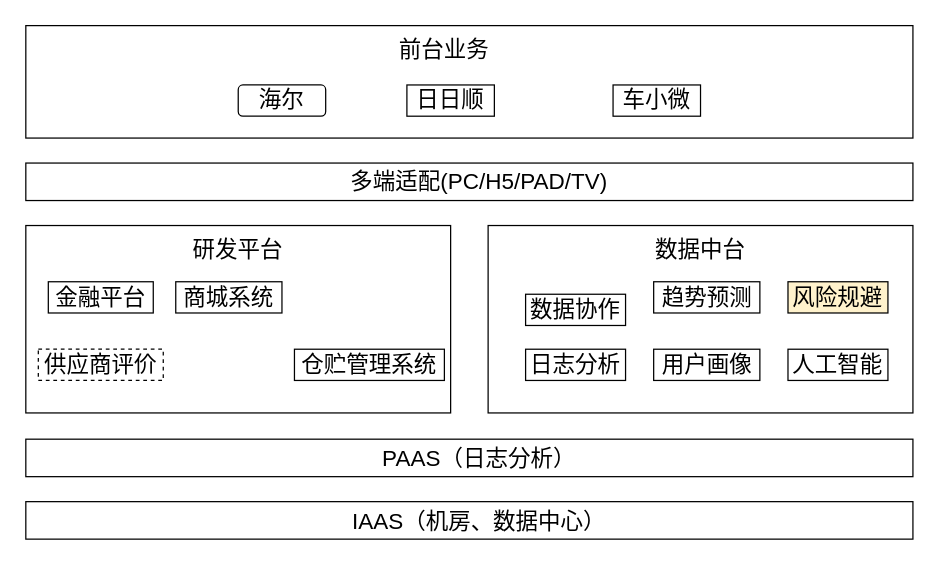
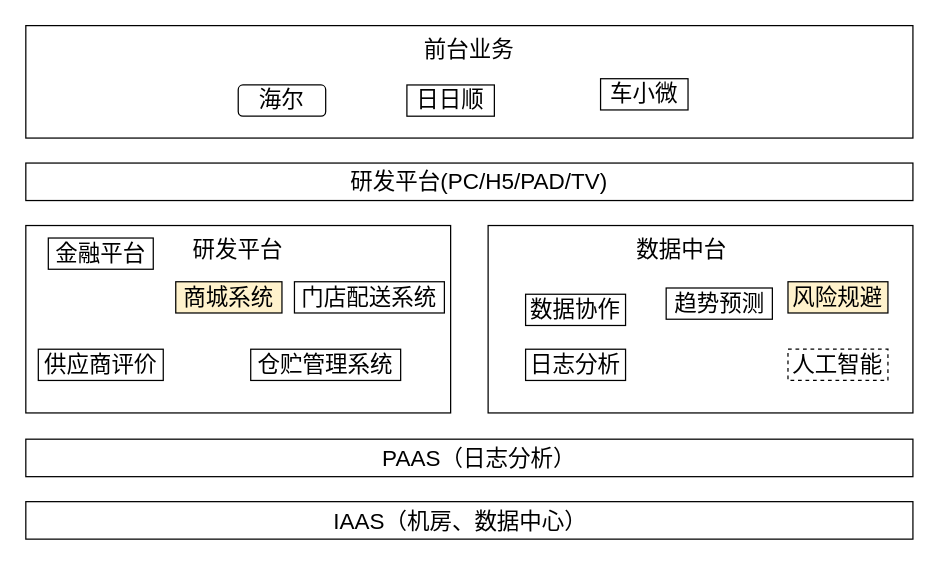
- <mxCell id="4" value="前台业务" style="text;html=1;strokeColor=none;fillColor=none;align=center;verticalAlign=middle;whiteSpace=wrap;rounded=0;fontSize=18;" parent="1" vertex="1"><mxGeometry x="310" y="30" width="90" height="20" as="geometry" /></mxCell>
+ <mxCell id="4" value="前台业务" style="text;html=1;strokeColor=none;fillColor=none;align=center;verticalAlign=middle;whiteSpace=wrap;rounded=0;fontSize=18;" parent="1" vertex="1"><mxGeometry x="330" y="30" width="90" height="20" as="geometry" /></mxCell>
- <mxCell id="17" value="车小微" style="rounded=0;whiteSpace=wrap;html=1;fontSize=18;" parent="1" vertex="1"><mxGeometry x="490" y="67.5" width="70" height="25" as="geometry" /></mxCell>
+ <mxCell id="17" value="车小微" style="rounded=0;whiteSpace=wrap;html=1;fontSize=18;" parent="1" vertex="1"><mxGeometry x="480" y="62.5" width="70" height="25" as="geometry" /></mxCell>
- <mxCell id="12" value="多端适配(PC/H5/PAD/TV)" style="text;html=1;strokeColor=none;fillColor=none;align=center;verticalAlign=middle;whiteSpace=wrap;rounded=0;fontSize=18;" parent="1" vertex="1"><mxGeometry x="277" y="135" width="212" height="20" as="geometry" /></mxCell>
+ <mxCell id="12" value="研发平台(PC/H5/PAD/TV)" style="text;html=1;strokeColor=none;fillColor=none;align=center;verticalAlign=middle;whiteSpace=wrap;rounded=0;fontSize=18;" parent="1" vertex="1"><mxGeometry x="277" y="135" width="212" height="20" as="geometry" /></mxCell>
- <mxCell id="10" value="数据中台" style="text;html=1;strokeColor=none;fillColor=none;align=center;verticalAlign=middle;whiteSpace=wrap;rounded=0;fontSize=18;" parent="1" vertex="1"><mxGeometry x="515" y="190" width="90" height="20" as="geometry" /></mxCell>
+ <mxCell id="10" value="数据中台" style="text;html=1;strokeColor=none;fillColor=none;align=center;verticalAlign=middle;whiteSpace=wrap;rounded=0;fontSize=18;" parent="1" vertex="1"><mxGeometry x="500" y="190" width="90" height="20" as="geometry" /></mxCell>
- <mxCell id="19" value="金融平台" style="rounded=0;whiteSpace=wrap;html=1;fontSize=18;" parent="1" vertex="1"><mxGeometry x="38" y="225" width="84" height="25" as="geometry" /></mxCell>
+ <mxCell id="19" value="金融平台" style="rounded=0;whiteSpace=wrap;html=1;fontSize=18;" parent="1" vertex="1"><mxGeometry x="38" y="190" width="84" height="25" as="geometry" /></mxCell>
- <mxCell id="18" value="商城系统" style="rounded=0;whiteSpace=wrap;html=1;fontSize=18;" parent="1" vertex="1"><mxGeometry x="140" y="225" width="85" height="25" as="geometry" /></mxCell>
+ <mxCell id="18" value="商城系统" style="rounded=0;whiteSpace=wrap;html=1;fontSize=18;fillColor=#fff2cc;" parent="1" vertex="1"><mxGeometry x="140" y="225" width="85" height="25" as="geometry" /></mxCell>
+ <mxCell id="21" value="门店配送系统" style="rounded=0;whiteSpace=wrap;html=1;fontSize=18;" parent="1" vertex="1"><mxGeometry x="235" y="225" width="120" height="25" as="geometry" /></mxCell>
- <mxCell id="24" value="趋势预测" style="rounded=0;whiteSpace=wrap;html=1;fontSize=18;" parent="1" vertex="1"><mxGeometry x="522.5" y="225" width="85" height="25" as="geometry" /></mxCell>
+ <mxCell id="24" value="趋势预测" style="rounded=0;whiteSpace=wrap;html=1;fontSize=18;" parent="1" vertex="1"><mxGeometry x="532.5" y="230" width="85" height="25" as="geometry" /></mxCell>
- <mxCell id="22" value="供应商评价" style="rounded=0;whiteSpace=wrap;html=1;fontSize=18;dashed=1;" parent="1" vertex="1"><mxGeometry x="30" y="279" width="100" height="25" as="geometry" /></mxCell>
+ <mxCell id="22" value="供应商评价" style="rounded=0;whiteSpace=wrap;html=1;fontSize=18;" parent="1" vertex="1"><mxGeometry x="30" y="279" width="100" height="25" as="geometry" /></mxCell>
- <mxCell id="20" value="仓贮管理系统" style="rounded=0;whiteSpace=wrap;html=1;fontSize=18;" parent="1" vertex="1"><mxGeometry x="235" y="279" width="120" height="25" as="geometry" /></mxCell>
+ <mxCell id="20" value="仓贮管理系统" style="rounded=0;whiteSpace=wrap;html=1;fontSize=18;" parent="1" vertex="1"><mxGeometry x="200" y="279" width="120" height="25" as="geometry" /></mxCell>
- <mxCell id="26" value="用户画像" style="rounded=0;whiteSpace=wrap;html=1;fontSize=18;" parent="1" vertex="1"><mxGeometry x="522.5" y="279" width="85" height="25" as="geometry" /></mxCell>
- <mxCell id="28" value="人工智能" style="rounded=0;whiteSpace=wrap;html=1;fontSize=18;" parent="1" vertex="1"><mxGeometry x="630" y="279" width="80" height="25" as="geometry" /></mxCell>
+ <mxCell id="28" value="人工智能" style="rounded=0;whiteSpace=wrap;html=1;fontSize=18;dashed=1;" parent="1" vertex="1"><mxGeometry x="630" y="279" width="80" height="25" as="geometry" /></mxCell>
- <mxCell id="14" value="IAAS（机房、数据中心）" style="text;html=1;strokeColor=none;fillColor=none;align=center;verticalAlign=middle;whiteSpace=wrap;rounded=0;fontSize=18;" parent="1" vertex="1"><mxGeometry x="277" y="407" width="212" height="20" as="geometry" /></mxCell>
+ <mxCell id="14" value="IAAS（机房、数据中心）" style="text;html=1;strokeColor=none;fillColor=none;align=center;verticalAlign=middle;whiteSpace=wrap;rounded=0;fontSize=18;" parent="1" vertex="1"><mxGeometry x="262" y="407" width="212" height="20" as="geometry" /></mxCell>
